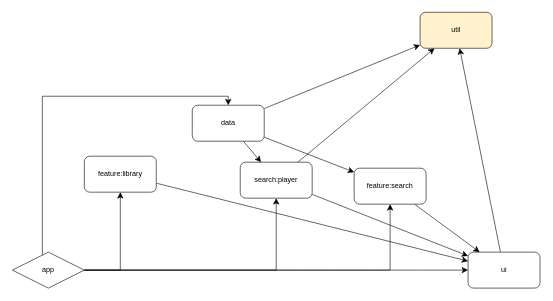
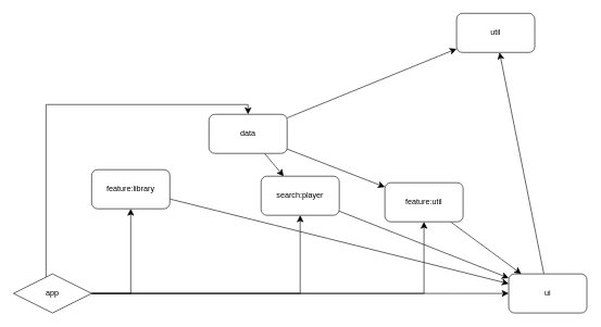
- <mxCell id="21" value="util" style="rounded=1;whiteSpace=wrap;html=1;fillColor=#fff2cc;" vertex="1" parent="1"><mxGeometry x="700" y="20" width="120" height="60" as="geometry" /></mxCell>
+ <mxCell id="21" value="util" style="rounded=1;whiteSpace=wrap;html=1;" vertex="1" parent="1"><mxGeometry x="700" y="20" width="120" height="60" as="geometry" /></mxCell>
- <mxCell id="14" style="edgeStyle=none;curved=1;rounded=0;orthogonalLoop=1;jettySize=auto;html=1;fontSize=12;startSize=8;endSize=8;" edge="1" parent="1" source="16" target="21"><mxGeometry relative="1" as="geometry" /></mxCell>
- <mxCell id="18" value="feature:search" style="rounded=1;whiteSpace=wrap;html=1;" vertex="1" parent="1"><mxGeometry x="590" y="280" width="120" height="60" as="geometry" /></mxCell>
+ <mxCell id="18" value="feature:util" style="rounded=1;whiteSpace=wrap;html=1;" vertex="1" parent="1"><mxGeometry x="590" y="280" width="120" height="60" as="geometry" /></mxCell>
